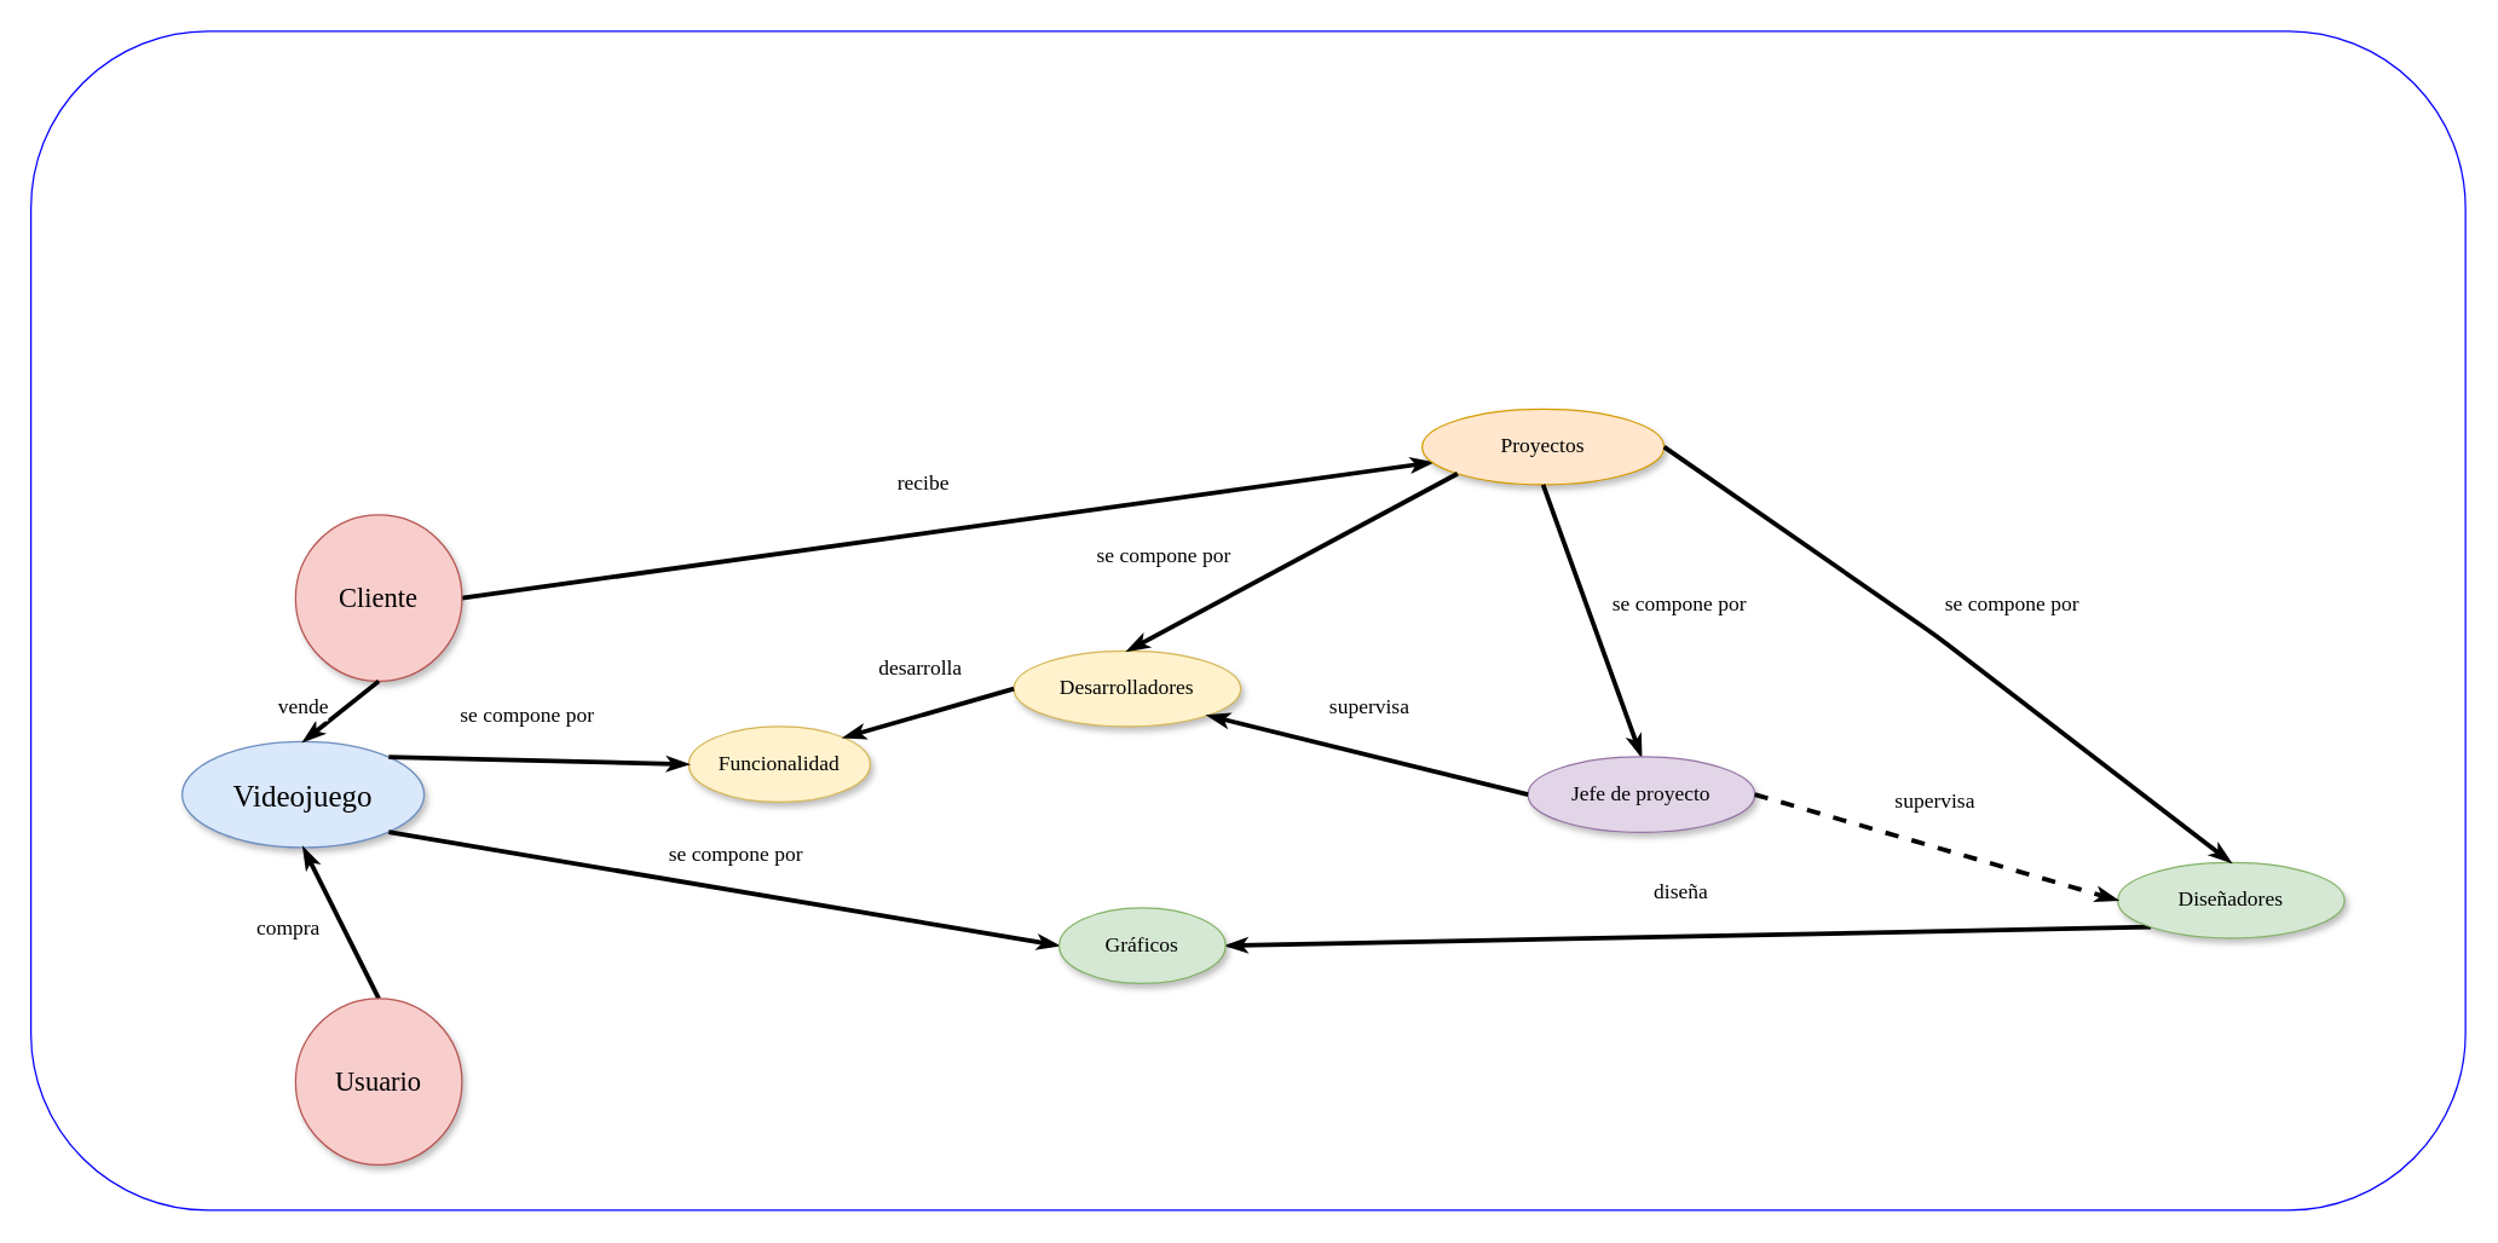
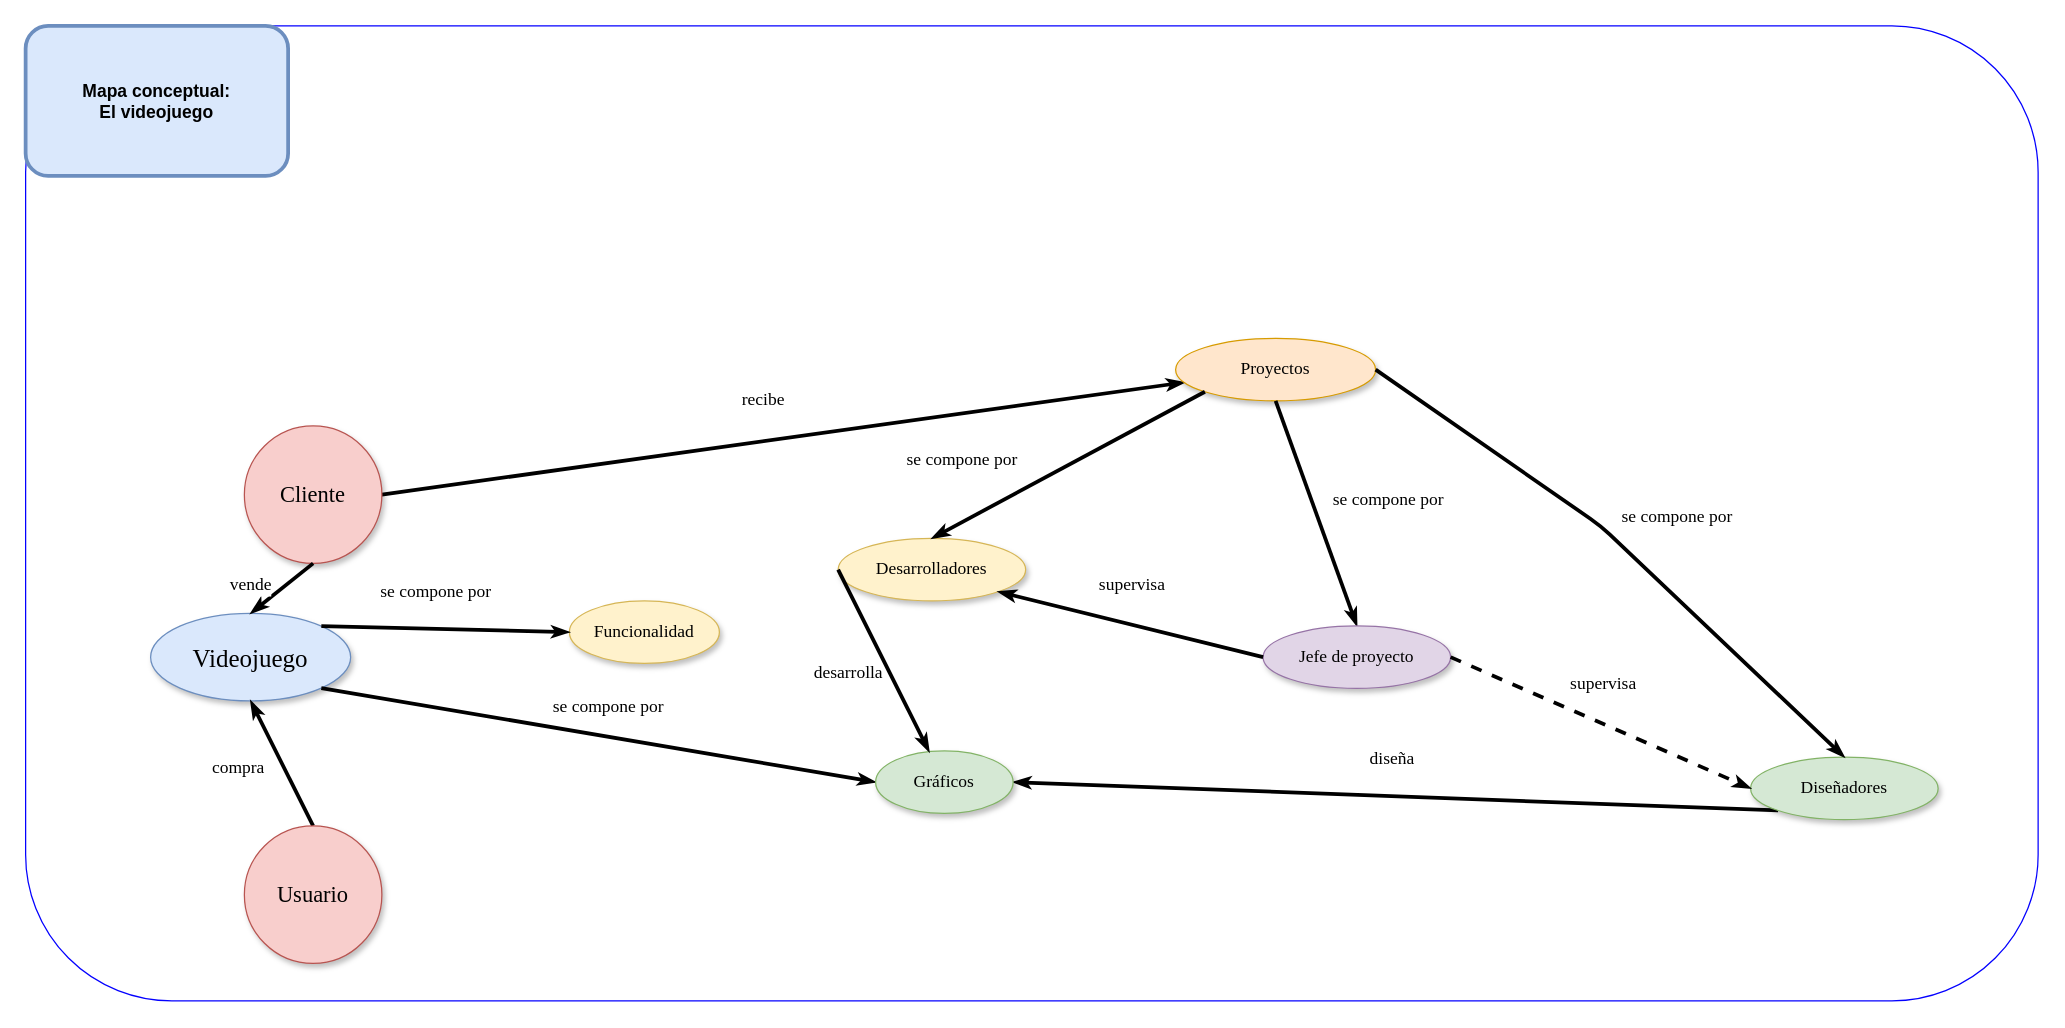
+ <mxCell id="5" value="Mapa conceptual:&lt;br style=&quot;font-size: 14px;&quot;&gt;El videojuego" style="text;html=1;align=center;verticalAlign=middle;whiteSpace=wrap;rounded=1;strokeWidth=3;perimeterSpacing=1;strokeColor=#6c8ebf;shadow=0;glass=0;fontStyle=1;fillColor=#dae8fc;fontSize=14;fontFamily=Helvetica;" vertex="1" parent="1"><mxGeometry x="20" y="20" width="210" height="120" as="geometry" /></mxCell>
- <mxCell id="23" value="desarrolla" style="edgeStyle=none;rounded=1;html=1;labelBackgroundColor=none;startArrow=none;startFill=0;startSize=5;endArrow=classicThin;endFill=1;endSize=5;jettySize=auto;orthogonalLoop=1;strokeColor=#000000;strokeWidth=3;fontFamily=Verdana;fontSize=14;exitX=0;exitY=0.5;exitDx=0;exitDy=0;entryX=1;entryY=0;entryDx=0;entryDy=0;" edge="1" parent="1" source="8" target="9"><mxGeometry x="-0.037" y="-30" relative="1" as="geometry"><mxPoint x="390" y="407" as="sourcePoint" /><mxPoint x="815" y="445" as="targetPoint" /><mxPoint as="offset" /></mxGeometry></mxCell>
+ <mxCell id="23" value="desarrolla" style="edgeStyle=none;rounded=1;html=1;labelBackgroundColor=none;startArrow=none;startFill=0;startSize=5;endArrow=classicThin;endFill=1;endSize=5;jettySize=auto;orthogonalLoop=1;strokeColor=#000000;strokeWidth=3;fontFamily=Verdana;fontSize=14;exitX=0;exitY=0.5;exitDx=0;exitDy=0;" edge="1" parent="1" source="8" target="20"><mxGeometry x="-0.037" y="-30" relative="1" as="geometry"><mxPoint x="390" y="407" as="sourcePoint" /><mxPoint x="815" y="445" as="targetPoint" /><mxPoint as="offset" /></mxGeometry></mxCell>
- <mxCell id="7" value="&lt;span style=&quot;font-size: 14px;&quot;&gt;Diseñadores&lt;/span&gt;" style="ellipse;whiteSpace=wrap;html=1;rounded=0;shadow=1;comic=0;labelBackgroundColor=none;strokeWidth=1;fontFamily=Verdana;fontSize=14;align=center;fillColor=#d5e8d4;strokeColor=#82b366;" vertex="1" parent="1"><mxGeometry x="1400" y="570" width="150" height="50" as="geometry" /></mxCell>
+ <mxCell id="7" value="&lt;span style=&quot;font-size: 14px;&quot;&gt;Diseñadores&lt;/span&gt;" style="ellipse;whiteSpace=wrap;html=1;rounded=0;shadow=1;comic=0;labelBackgroundColor=none;strokeWidth=1;fontFamily=Verdana;fontSize=14;align=center;fillColor=#d5e8d4;strokeColor=#82b366;" vertex="1" parent="1"><mxGeometry x="1400" y="605" width="150" height="50" as="geometry" /></mxCell>
